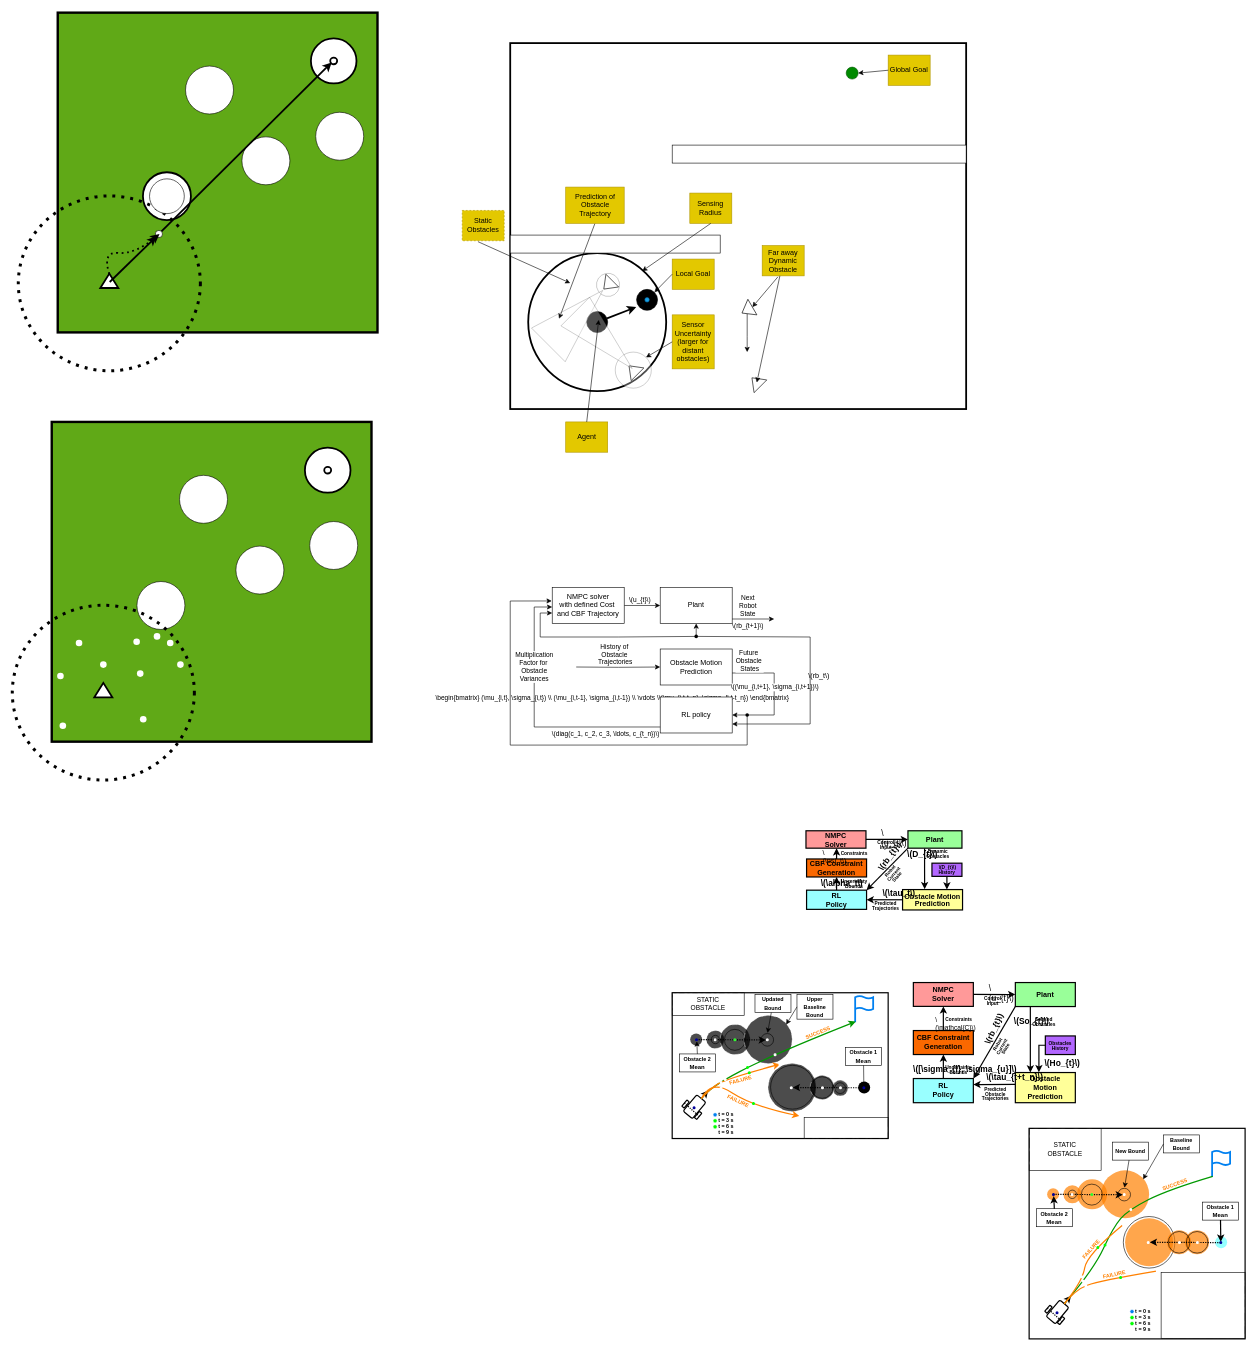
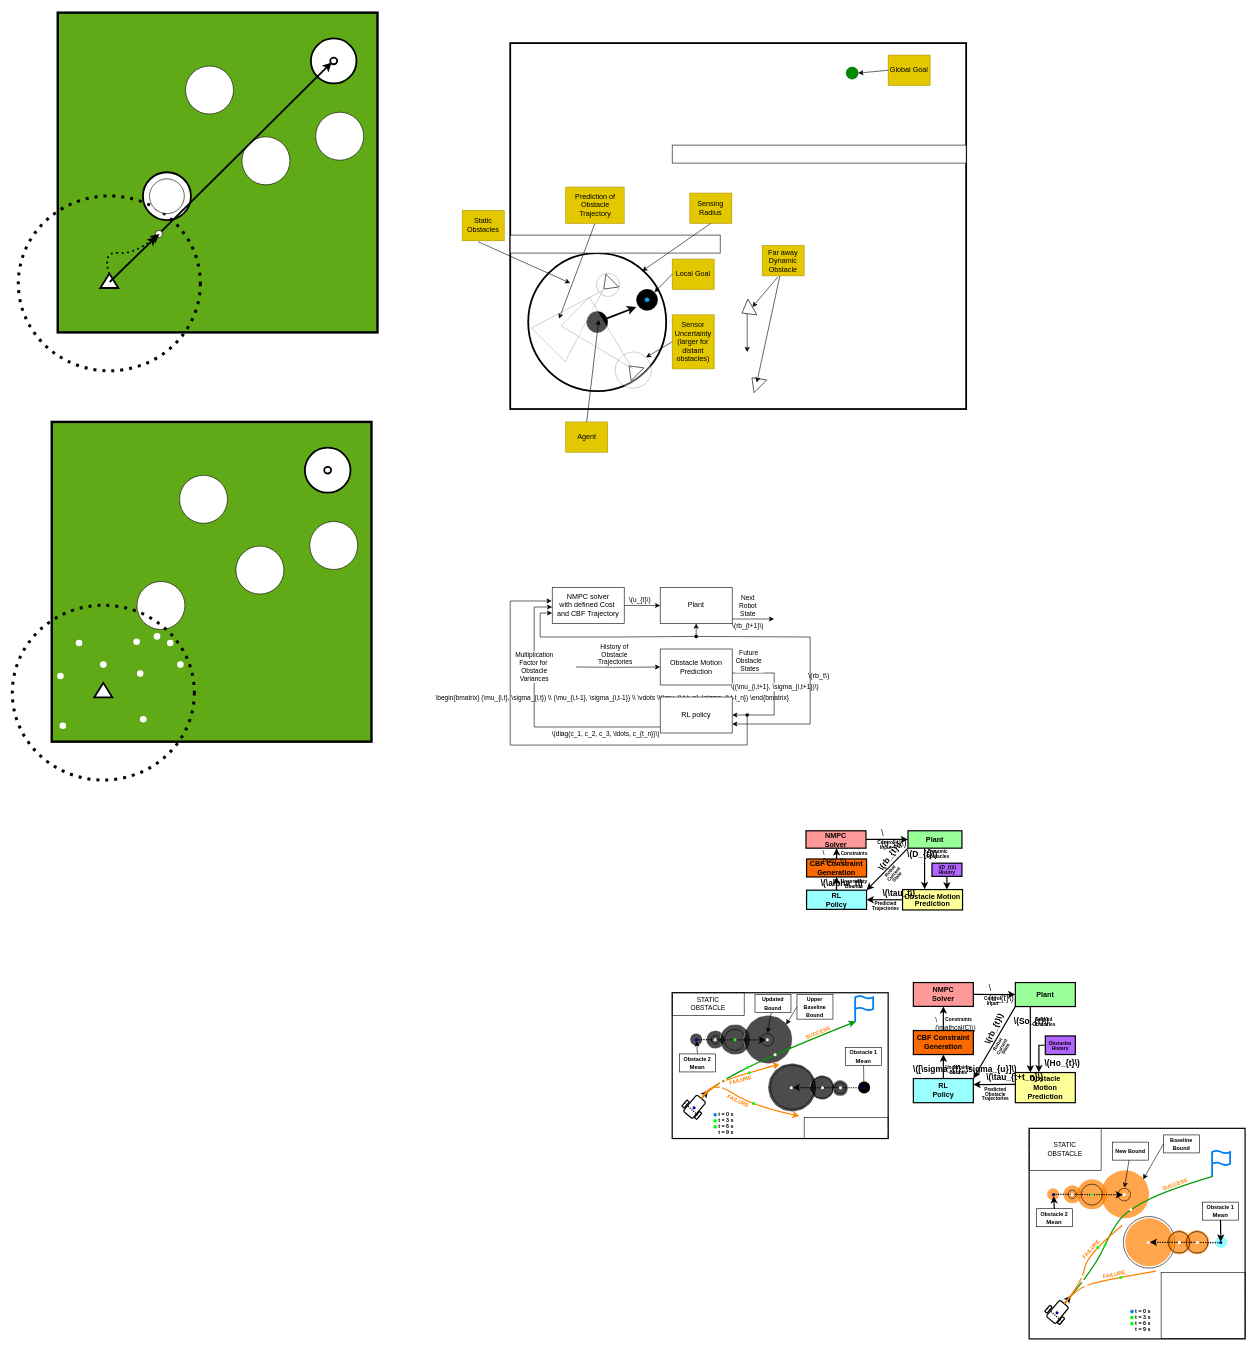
- <mxCell id="68" value="Static Obstacles" style="rounded=0;whiteSpace=wrap;html=1;fillColor=light-dark(#E3C800,#FFFF00);fontColor=light-dark(#000000,#000000);strokeColor=#B09500;dashed=1;" parent="27" vertex="1"><mxGeometry x="770" y="349.97" width="70" height="50.5" as="geometry" /></mxCell>
+ <mxCell id="68" value="Static Obstacles" style="rounded=0;whiteSpace=wrap;html=1;fillColor=light-dark(#E3C800,#FFFF00);fontColor=light-dark(#000000,#000000);strokeColor=#B09500;" parent="27" vertex="1"><mxGeometry x="770" y="349.97" width="70" height="50.5" as="geometry" /></mxCell>
